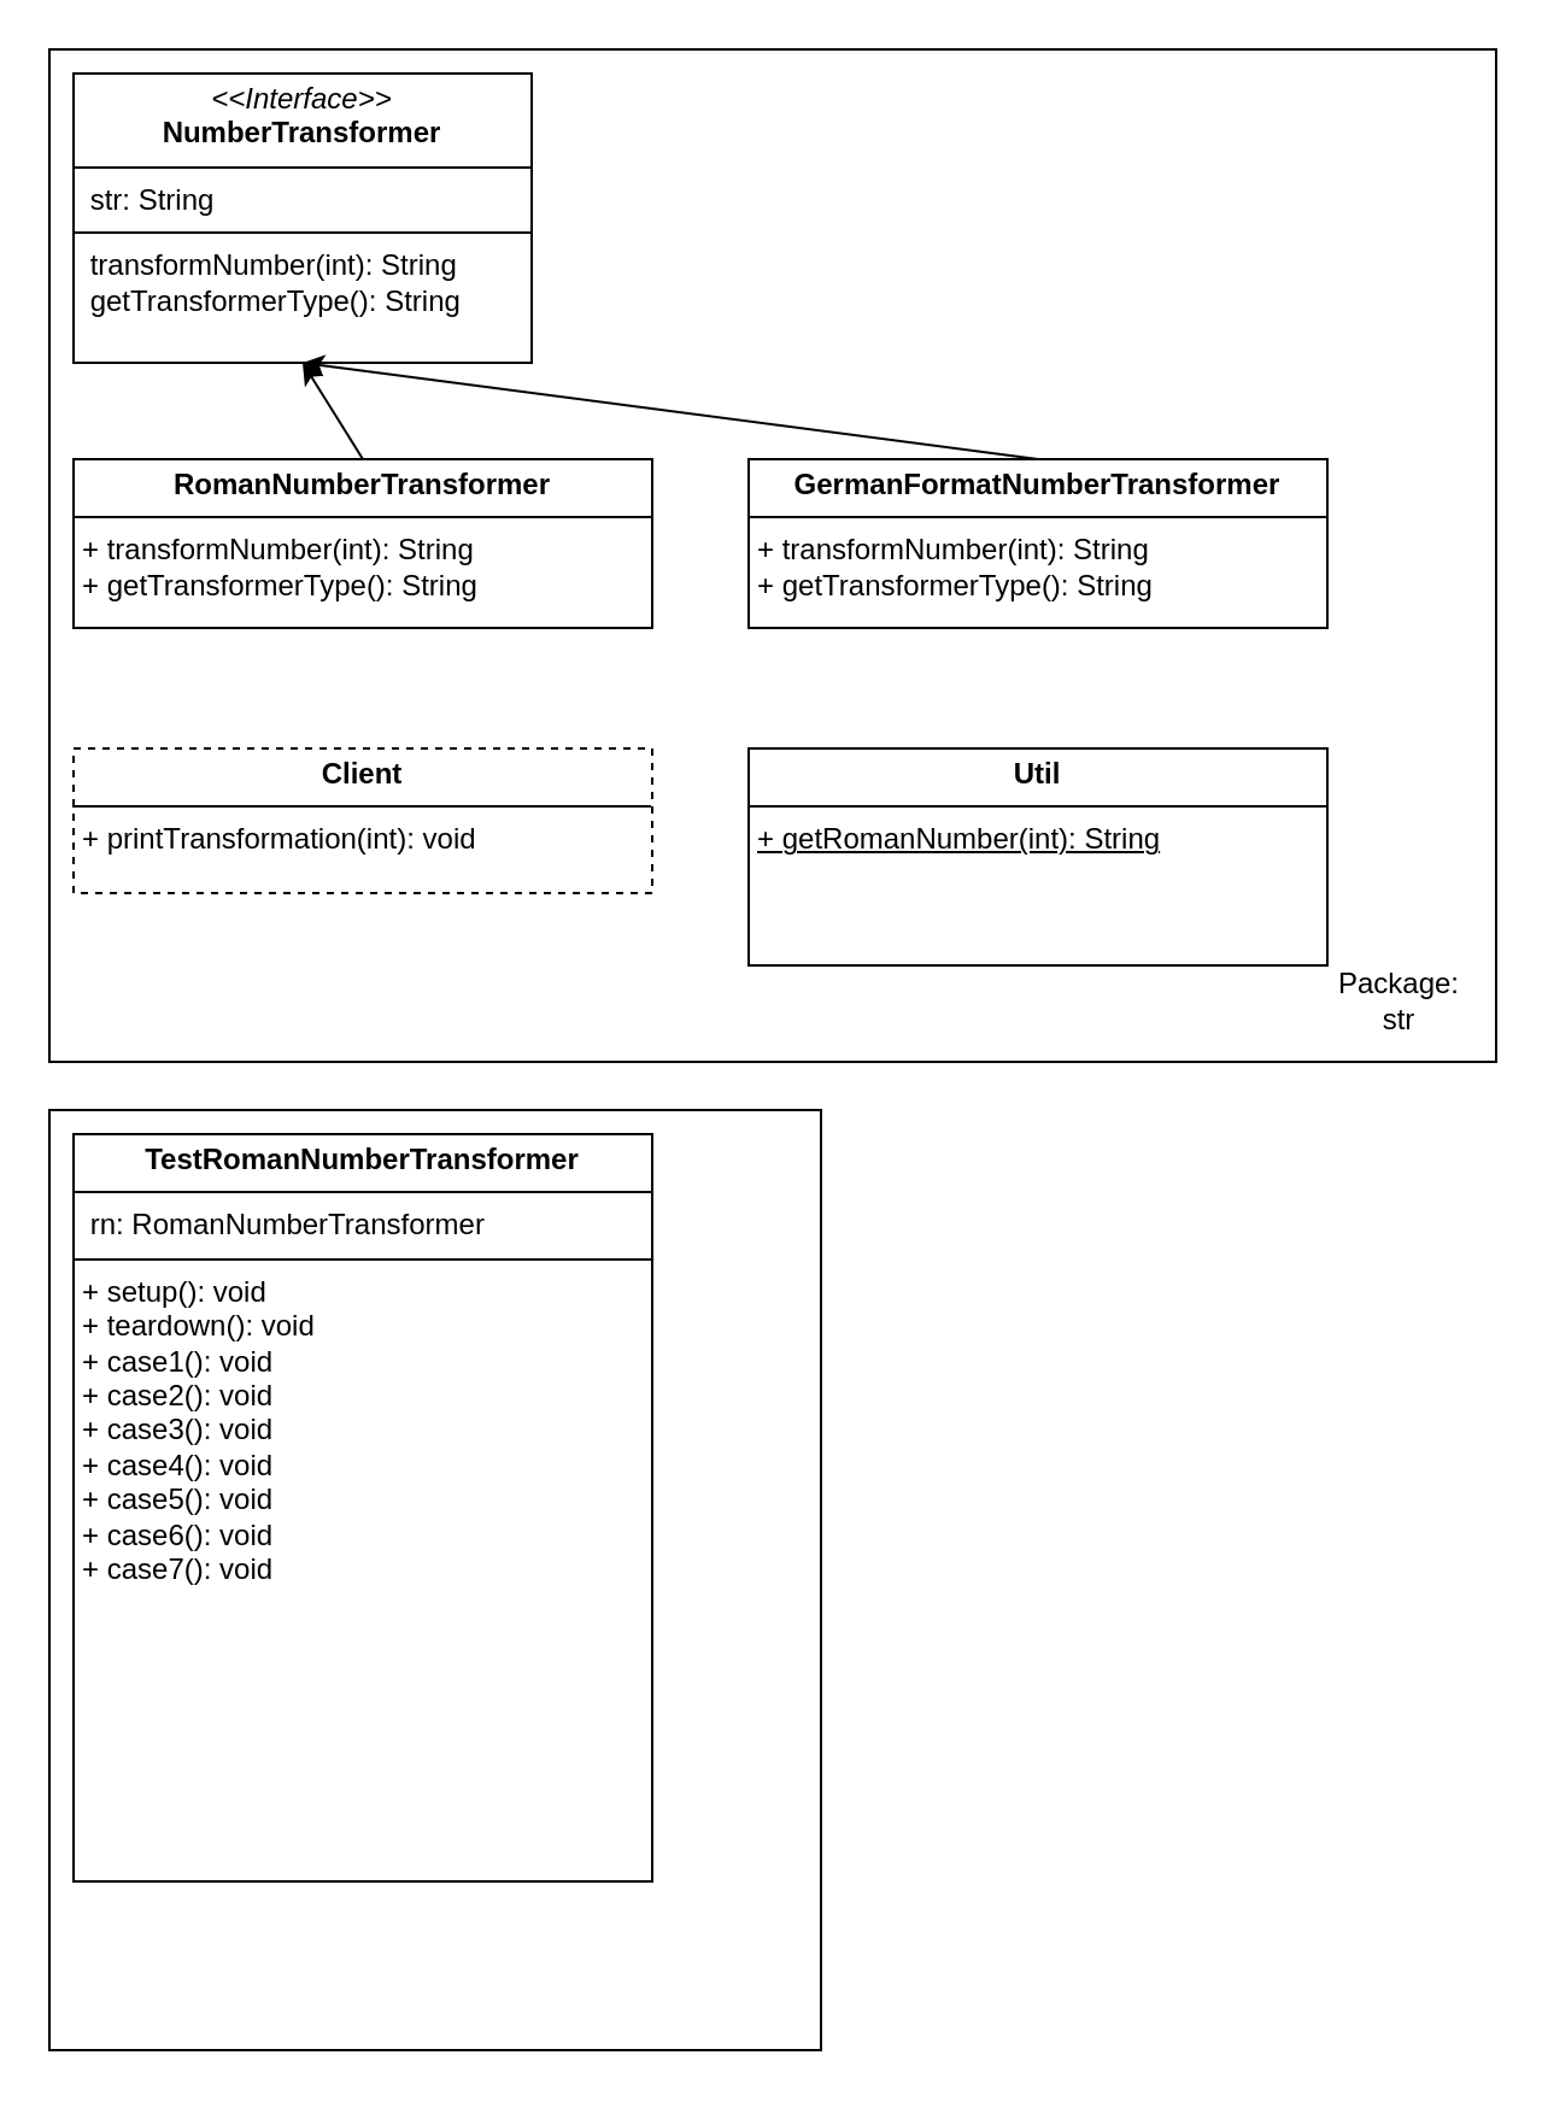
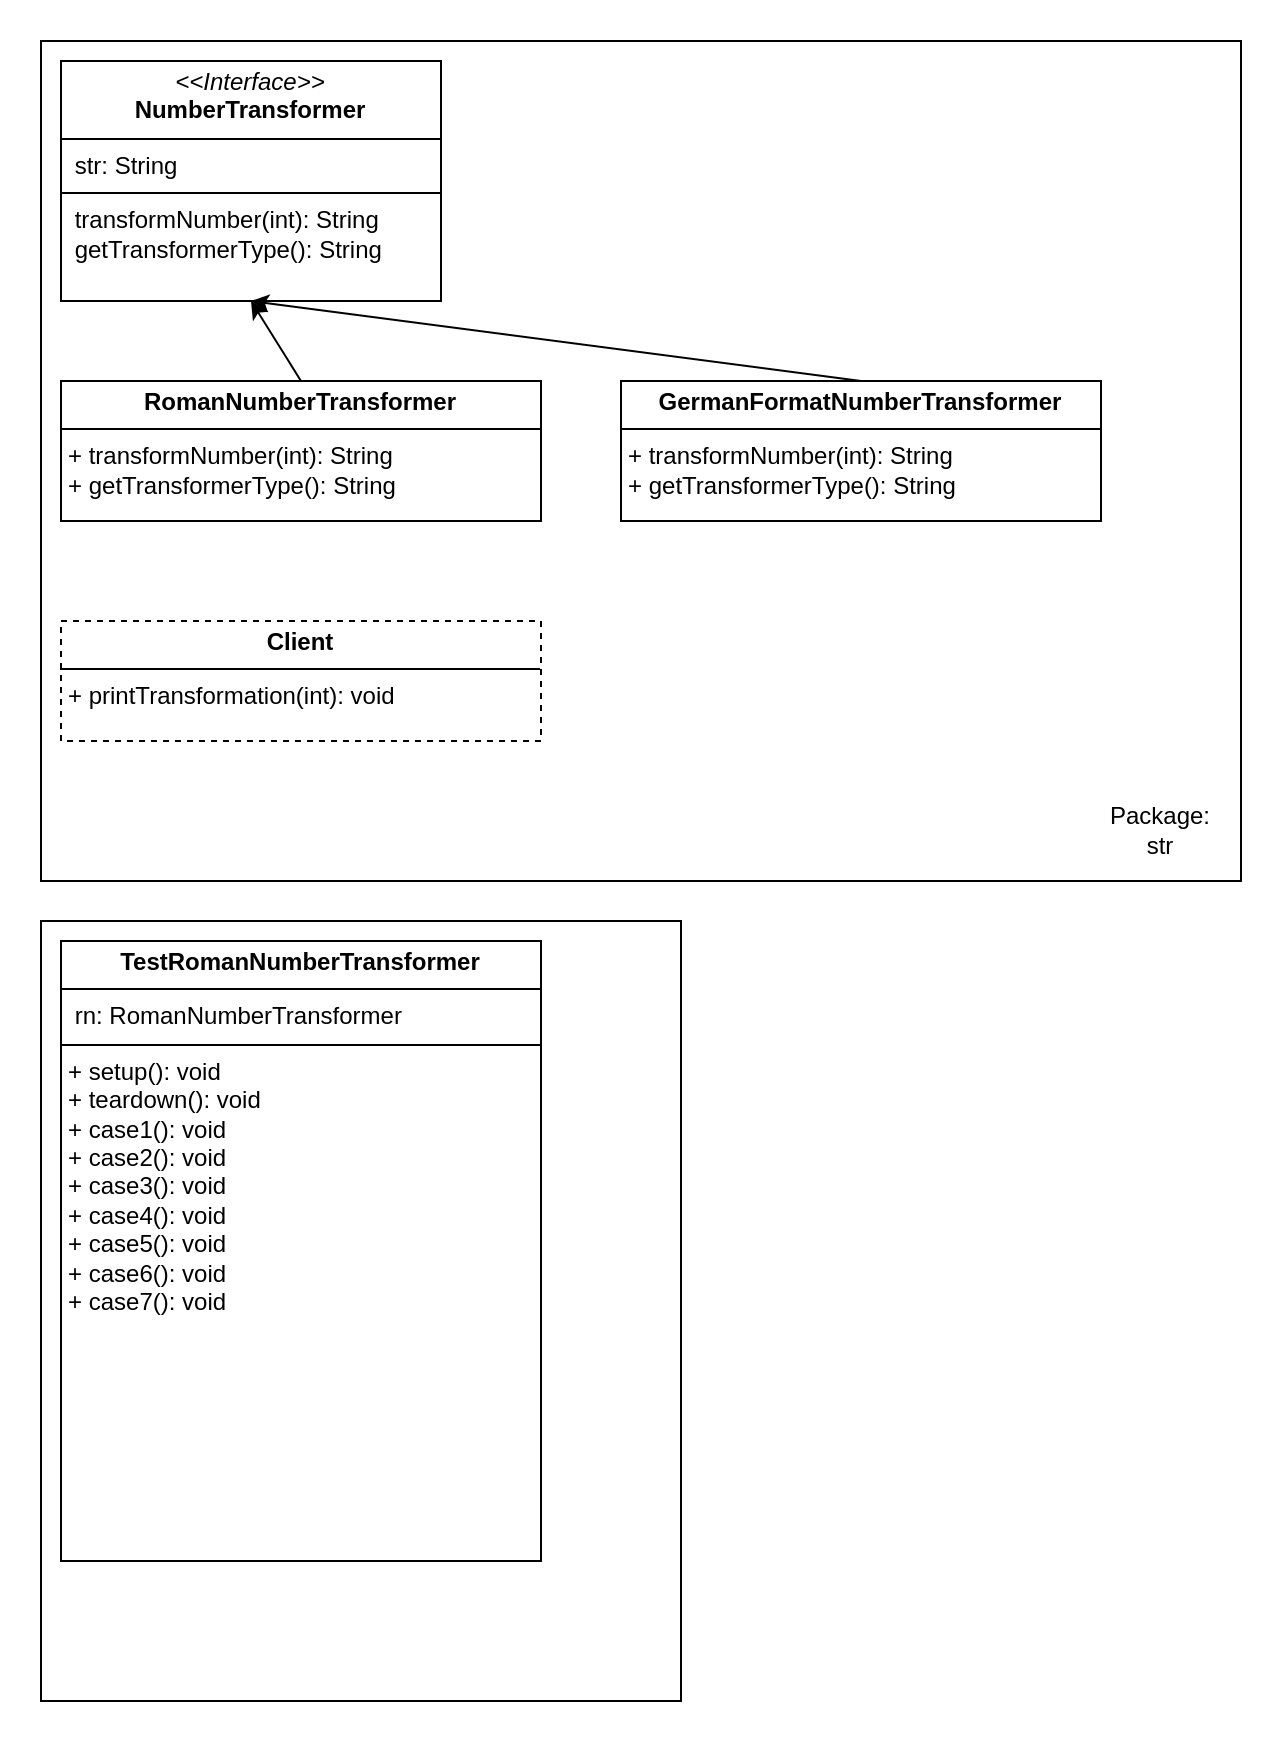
- <mxCell id="6" value="&lt;p style=&quot;margin:0px;margin-top:4px;text-align:center;&quot;&gt;&lt;b&gt;Util&lt;/b&gt;&lt;/p&gt;&lt;hr size=&quot;1&quot; style=&quot;border-style:solid;&quot;&gt;&lt;p style=&quot;margin:0px;margin-left:4px;&quot;&gt;&lt;u&gt;+ getRomanNumber(int): String&lt;/u&gt;&lt;/p&gt;" style="verticalAlign=top;align=left;overflow=fill;html=1;whiteSpace=wrap;" vertex="1" parent="1"><mxGeometry x="310" y="310" width="240" height="90" as="geometry" /></mxCell>
